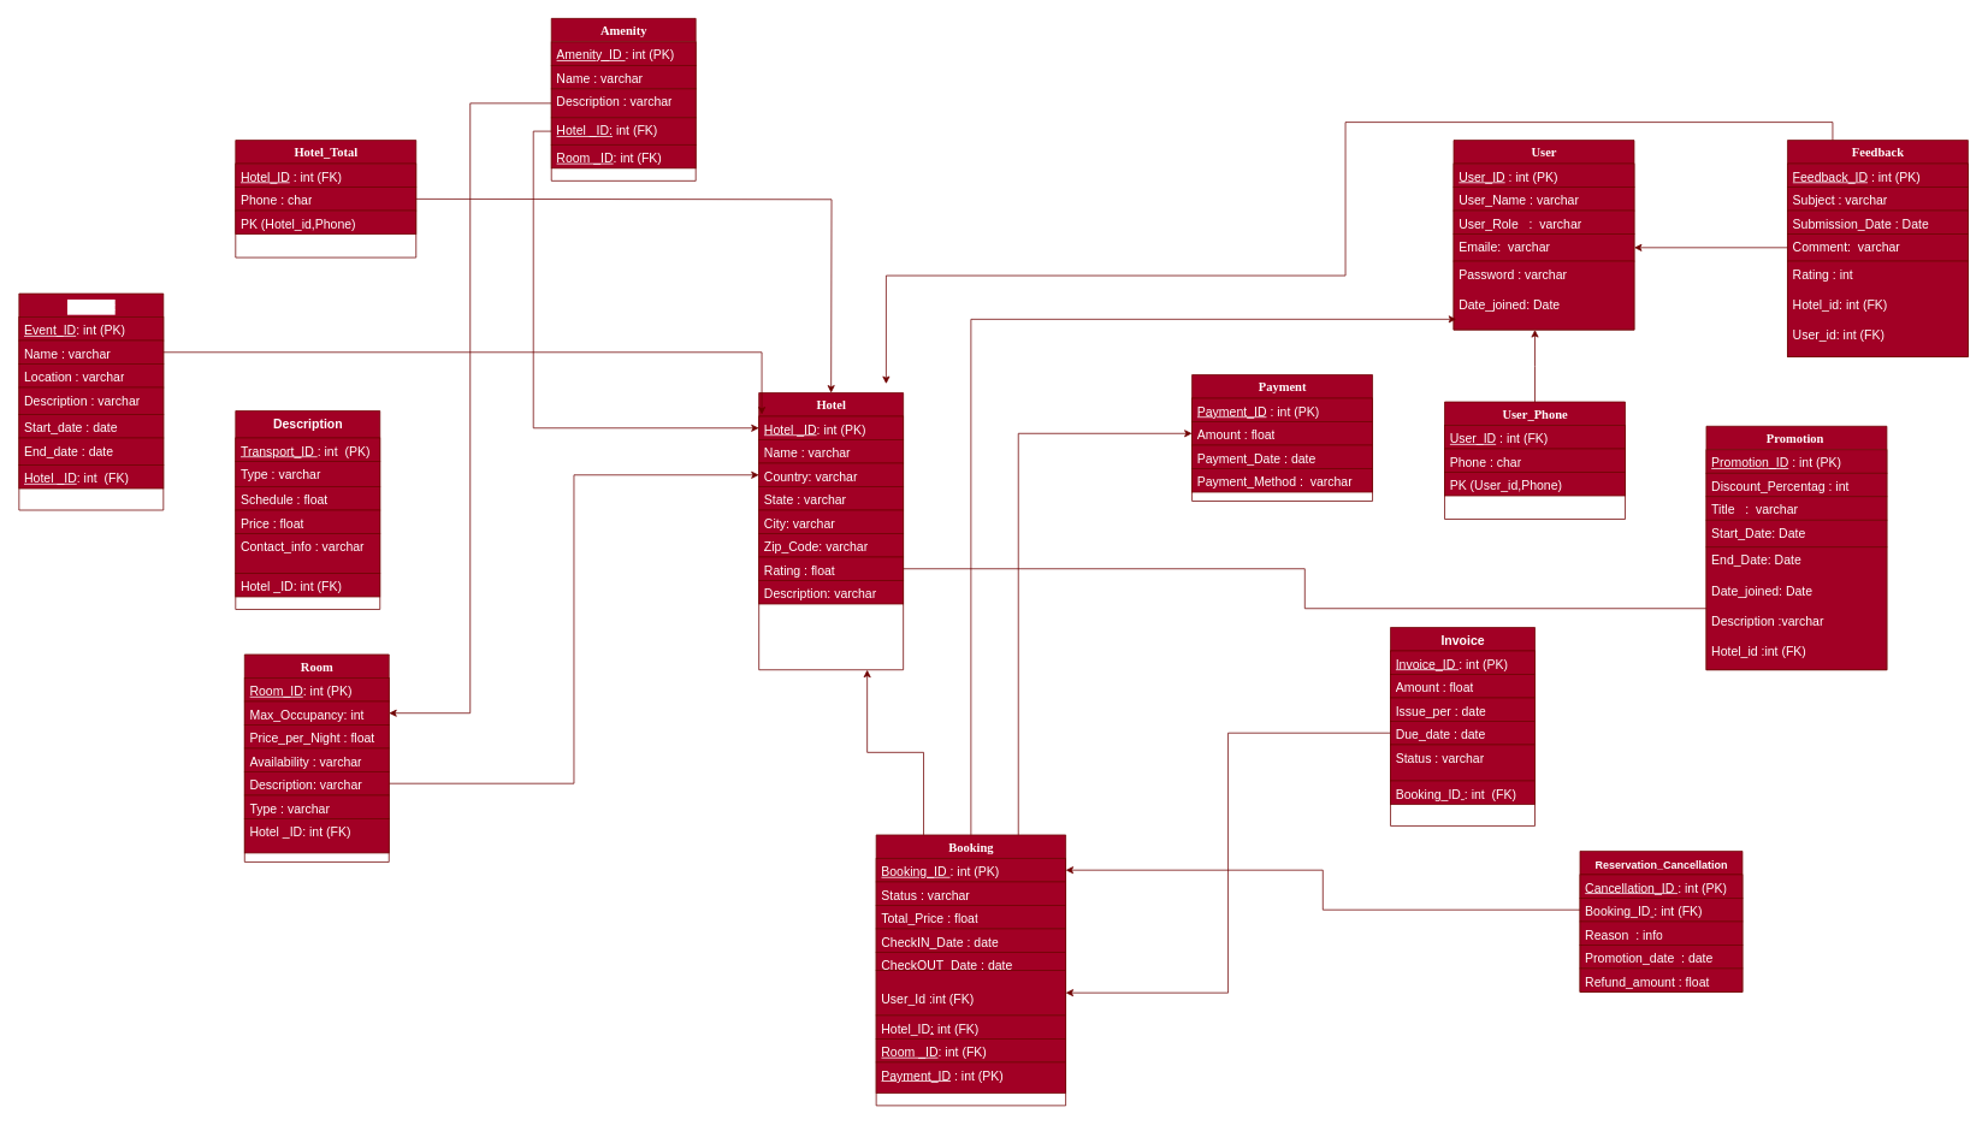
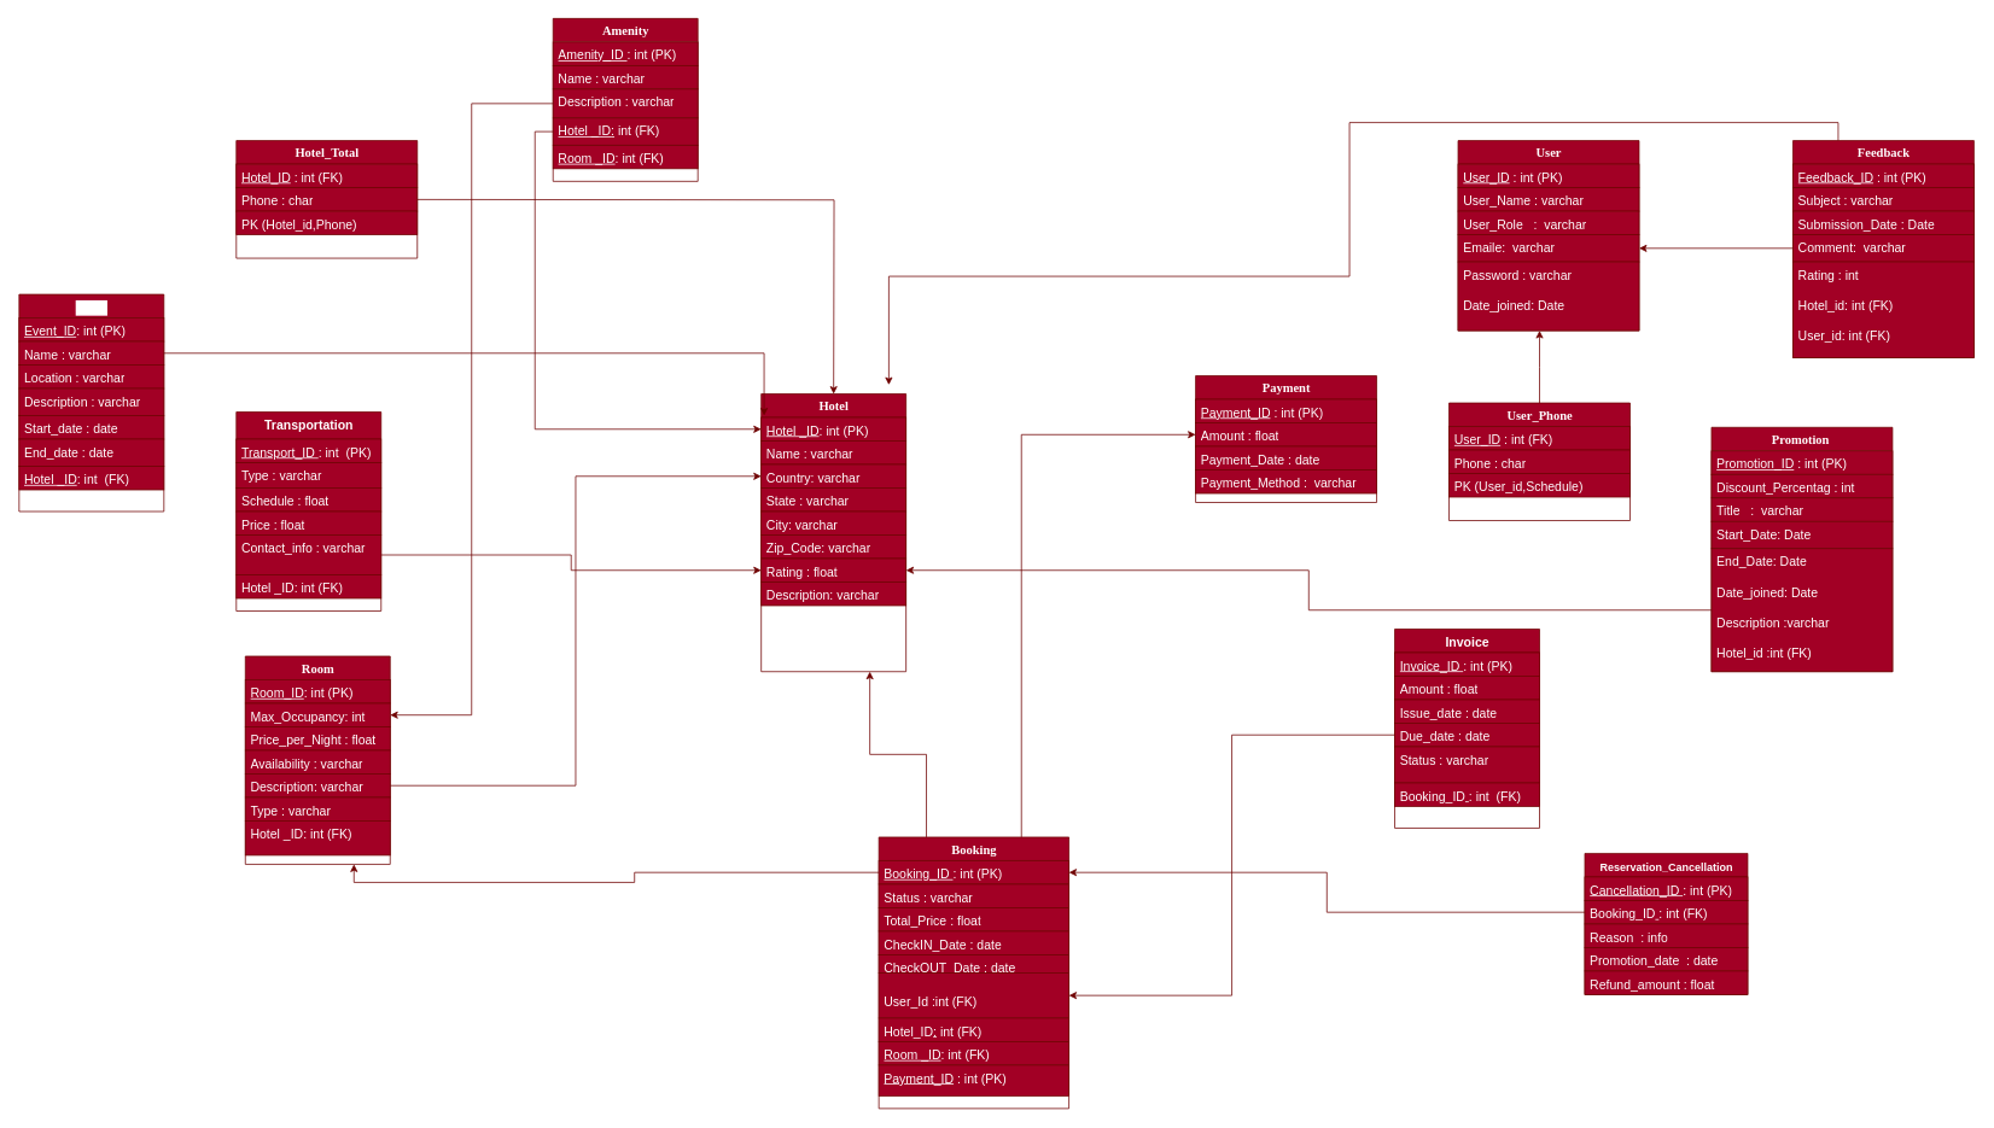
- <mxCell id="23" value="Discount" style="swimlane;html=1;fontStyle=1;align=center;verticalAlign=top;childLayout=stackLayout;horizontal=1;startSize=26;horizontalStack=0;resizeParent=1;resizeLast=0;collapsible=1;marginBottom=0;swimlaneFillColor=#ffffff;rounded=0;shadow=0;comic=0;labelBackgroundColor=default;strokeWidth=1;fillColor=#a20025;fontFamily=Verdana;fontSize=14;strokeColor=#6F0000;fontColor=#ffffff;" parent="1" vertex="1"><mxGeometry x="20" y="325" width="160" height="240" as="geometry" /></mxCell>
+ <mxCell id="23" value="Event" style="swimlane;html=1;fontStyle=1;align=center;verticalAlign=top;childLayout=stackLayout;horizontal=1;startSize=26;horizontalStack=0;resizeParent=1;resizeLast=0;collapsible=1;marginBottom=0;swimlaneFillColor=#ffffff;rounded=0;shadow=0;comic=0;labelBackgroundColor=default;strokeWidth=1;fillColor=#a20025;fontFamily=Verdana;fontSize=14;strokeColor=#6F0000;fontColor=#ffffff;" parent="1" vertex="1"><mxGeometry x="20" y="325" width="160" height="240" as="geometry" /></mxCell>
- <mxCell id="97" style="edgeStyle=orthogonalEdgeStyle;rounded=0;orthogonalLoop=1;jettySize=auto;html=1;exitX=0.5;exitY=0;exitDx=0;exitDy=0;entryX=0.014;entryY=0.847;entryDx=0;entryDy=0;entryPerimeter=0;fillColor=#a20025;strokeColor=#6F0000;" parent="1" source="41" target="77" edge="1"><mxGeometry relative="1" as="geometry" /></mxCell>
- <mxCell id="11" value="&lt;span style=&quot;font-family: Helvetica; font-size: 14px; text-wrap: wrap;&quot;&gt;Description&lt;/span&gt;" style="swimlane;html=1;fontStyle=1;align=center;verticalAlign=top;childLayout=stackLayout;horizontal=1;startSize=30;horizontalStack=0;resizeParent=1;resizeLast=0;collapsible=1;marginBottom=0;swimlaneFillColor=#ffffff;rounded=0;shadow=0;comic=0;labelBackgroundColor=none;strokeWidth=1;fillColor=#a20025;fontFamily=Verdana;fontSize=14;strokeColor=#6F0000;fontColor=#ffffff;" parent="1" vertex="1"><mxGeometry x="260" y="455" width="160" height="220" as="geometry" /></mxCell>
+ <mxCell id="11" value="&lt;span style=&quot;font-family: Helvetica; font-size: 14px; text-wrap: wrap;&quot;&gt;Transportation&lt;/span&gt;" style="swimlane;html=1;fontStyle=1;align=center;verticalAlign=top;childLayout=stackLayout;horizontal=1;startSize=30;horizontalStack=0;resizeParent=1;resizeLast=0;collapsible=1;marginBottom=0;swimlaneFillColor=#ffffff;rounded=0;shadow=0;comic=0;labelBackgroundColor=none;strokeWidth=1;fillColor=#a20025;fontFamily=Verdana;fontSize=14;strokeColor=#6F0000;fontColor=#ffffff;" parent="1" vertex="1"><mxGeometry x="260" y="455" width="160" height="220" as="geometry" /></mxCell>
- <mxCell id="82" value="&lt;div style=&quot;text-align: center;&quot;&gt;PK (User_id,Phone)&lt;/div&gt;" style="text;html=1;strokeColor=#6F0000;fillColor=#a20025;align=left;verticalAlign=top;spacingLeft=4;spacingRight=4;whiteSpace=wrap;overflow=hidden;rotatable=0;points=[[0,0.5],[1,0.5]];portConstraint=eastwest;fontSize=14;fontColor=#ffffff;" parent="79" vertex="1"><mxGeometry y="78" width="200" height="26" as="geometry" /></mxCell>
+ <mxCell id="82" value="&lt;div style=&quot;text-align: center;&quot;&gt;PK (User_id,Schedule)&lt;/div&gt;" style="text;html=1;strokeColor=#6F0000;fillColor=#a20025;align=left;verticalAlign=top;spacingLeft=4;spacingRight=4;whiteSpace=wrap;overflow=hidden;rotatable=0;points=[[0,0.5],[1,0.5]];portConstraint=eastwest;fontSize=14;fontColor=#ffffff;" parent="79" vertex="1"><mxGeometry y="78" width="200" height="26" as="geometry" /></mxCell>
+ <mxCell id="108" style="edgeStyle=orthogonalEdgeStyle;rounded=0;orthogonalLoop=1;jettySize=auto;html=1;exitX=1;exitY=0.5;exitDx=0;exitDy=0;entryX=0;entryY=0.5;entryDx=0;entryDy=0;fillColor=#a20025;strokeColor=#6F0000;" parent="1" source="16" target="9" edge="1"><mxGeometry relative="1" as="geometry" /></mxCell>
- <mxCell id="109" style="edgeStyle=orthogonalEdgeStyle;rounded=0;orthogonalLoop=1;jettySize=auto;html=1;exitX=0;exitY=0.5;exitDx=0;exitDy=0;entryX=1;entryY=0.5;entryDx=0;entryDy=0;fillColor=#a20025;strokeColor=#6F0000;endArrow=none;" parent="1" source="94" target="9" edge="1"><mxGeometry relative="1" as="geometry" /></mxCell>
+ <mxCell id="109" style="edgeStyle=orthogonalEdgeStyle;rounded=0;orthogonalLoop=1;jettySize=auto;html=1;exitX=0;exitY=0.5;exitDx=0;exitDy=0;entryX=1;entryY=0.5;entryDx=0;entryDy=0;fillColor=#a20025;strokeColor=#6F0000;" parent="1" source="94" target="9" edge="1"><mxGeometry relative="1" as="geometry" /></mxCell>
- <mxCell id="54" value="&lt;span style=&quot;font-size: 14px; text-align: center;&quot;&gt;Issue_per&amp;nbsp;&lt;/span&gt;: date" style="text;html=1;strokeColor=#6F0000;fillColor=#a20025;align=left;verticalAlign=top;spacingLeft=4;spacingRight=4;whiteSpace=wrap;overflow=hidden;rotatable=0;points=[[0,0.5],[1,0.5]];portConstraint=eastwest;fontSize=14;fontColor=#ffffff;" parent="51" vertex="1"><mxGeometry y="78" width="160" height="26" as="geometry" /></mxCell>
+ <mxCell id="54" value="&lt;span style=&quot;font-size: 14px; text-align: center;&quot;&gt;Issue_date&amp;nbsp;&lt;/span&gt;: date" style="text;html=1;strokeColor=#6F0000;fillColor=#a20025;align=left;verticalAlign=top;spacingLeft=4;spacingRight=4;whiteSpace=wrap;overflow=hidden;rotatable=0;points=[[0,0.5],[1,0.5]];portConstraint=eastwest;fontSize=14;fontColor=#ffffff;" parent="51" vertex="1"><mxGeometry y="78" width="160" height="26" as="geometry" /></mxCell>
+ <mxCell id="107" style="edgeStyle=orthogonalEdgeStyle;rounded=0;orthogonalLoop=1;jettySize=auto;html=1;exitX=0;exitY=0.5;exitDx=0;exitDy=0;entryX=0.75;entryY=1;entryDx=0;entryDy=0;fillColor=#a20025;strokeColor=#6F0000;" parent="1" source="42" target="31" edge="1"><mxGeometry relative="1" as="geometry" /></mxCell>
